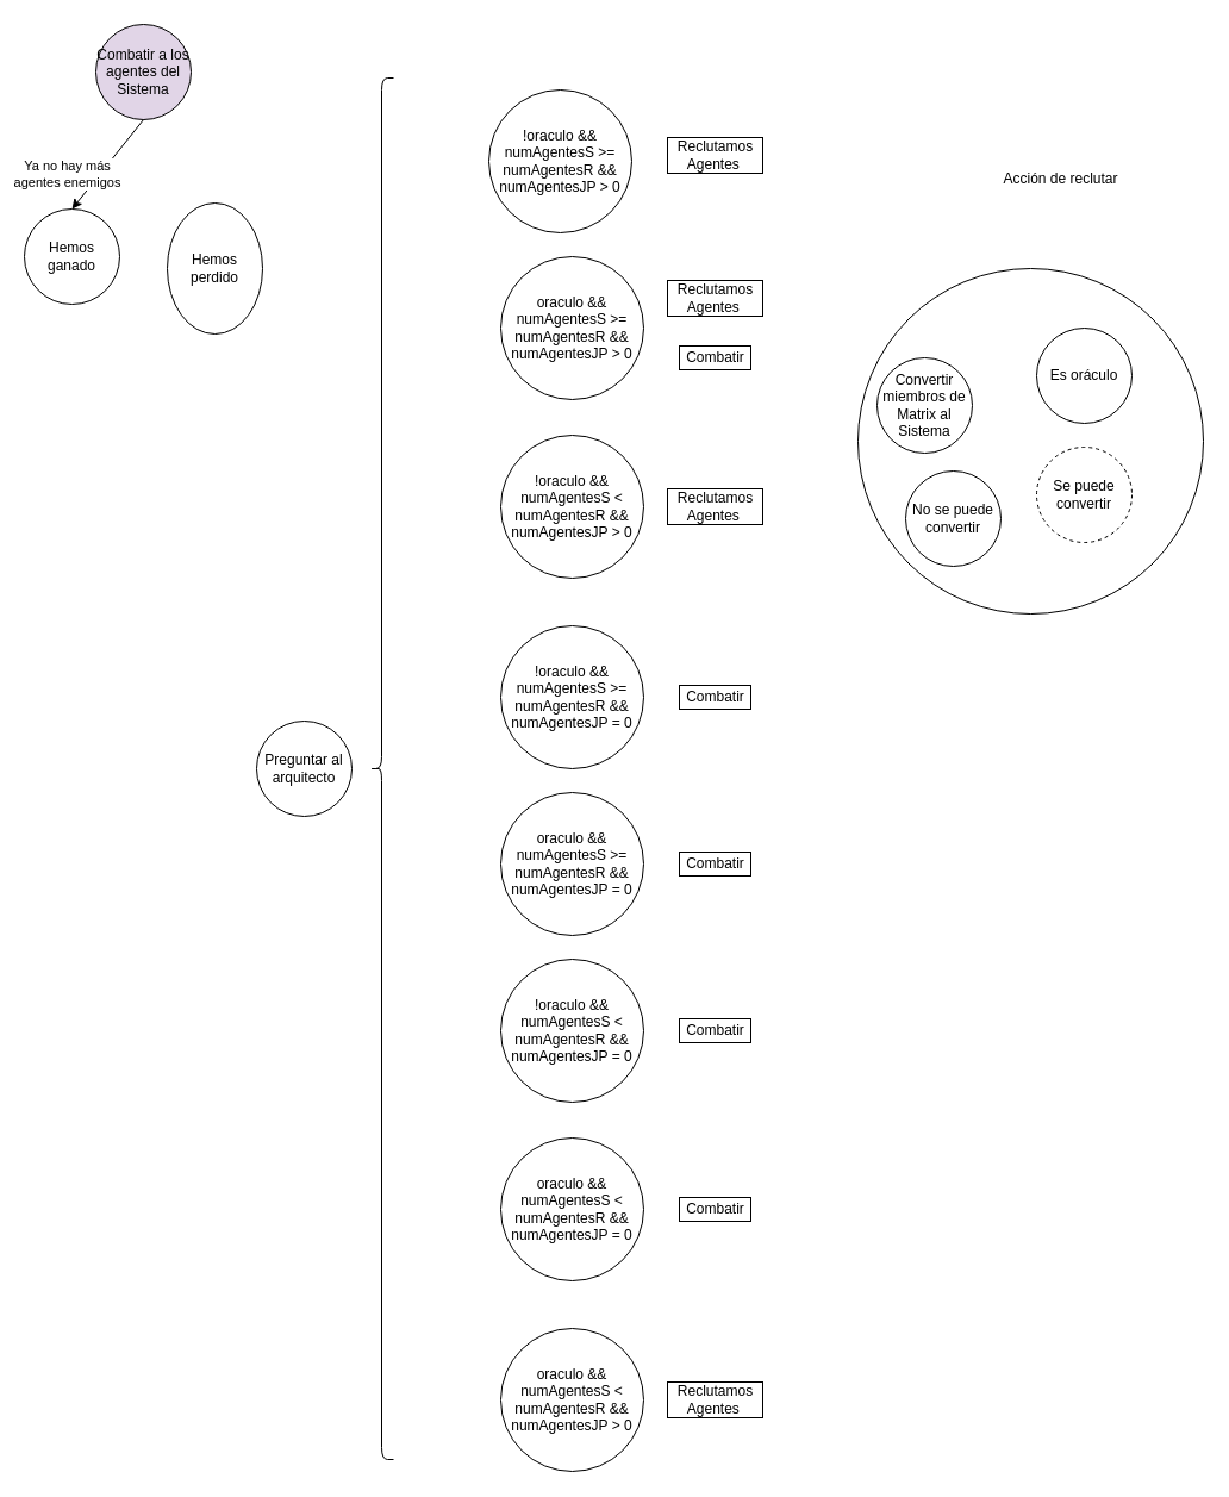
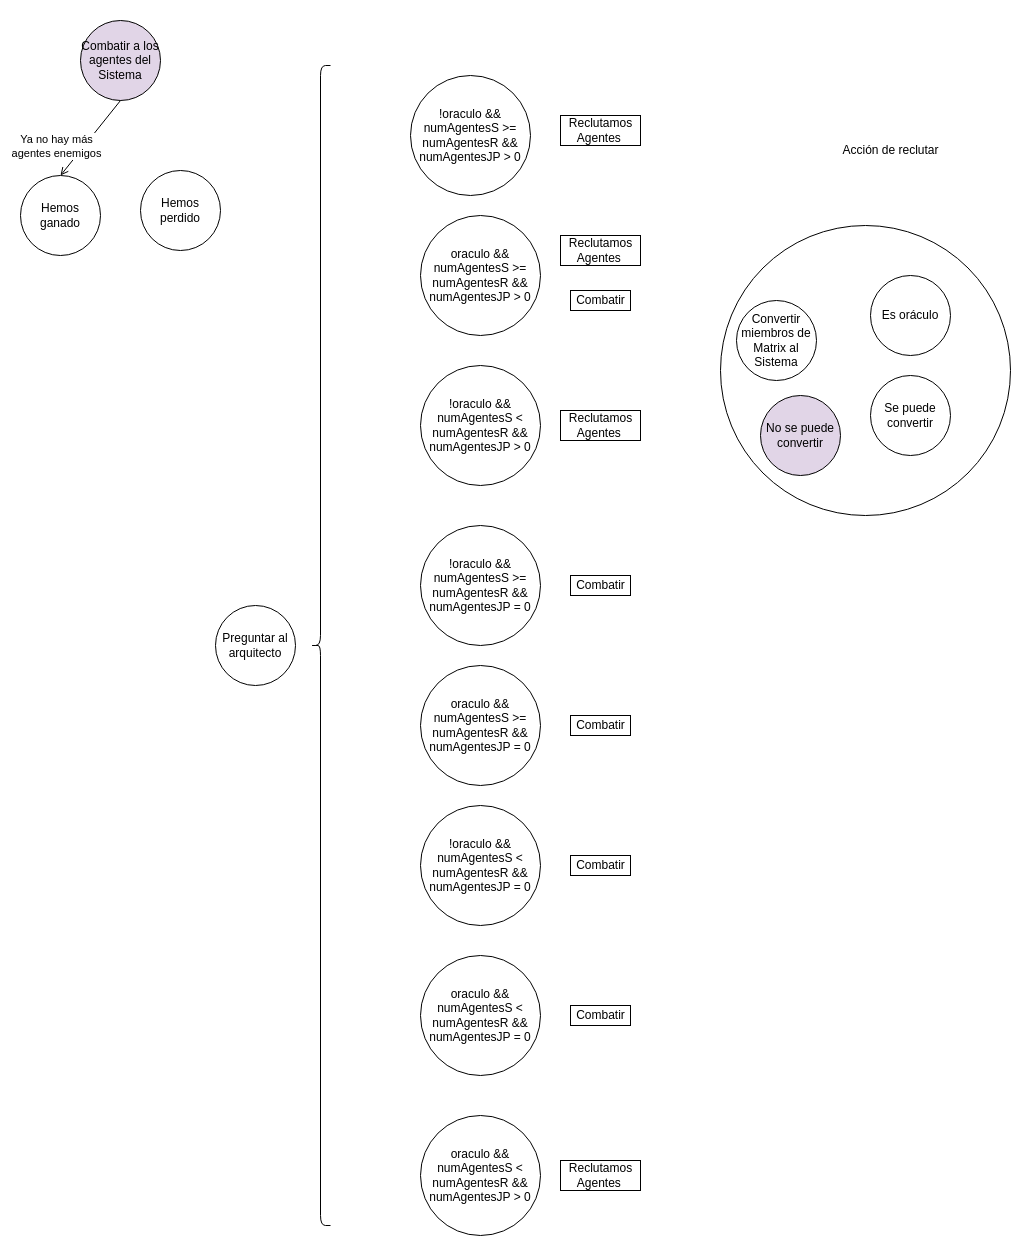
- <mxCell id="8" value="" style="endArrow=classic;html=1;entryX=0.5;entryY=0;entryDx=0;entryDy=0;exitX=0.5;exitY=1;exitDx=0;exitDy=0;" parent="1" source="5" target="6" edge="1"><mxGeometry width="50" height="50" relative="1" as="geometry"><mxPoint x="-20" y="150" as="sourcePoint" /><mxPoint x="30" y="100" as="targetPoint" /></mxGeometry></mxCell>
+ <mxCell id="8" value="" style="endArrow=open;html=1;entryX=0.5;entryY=0;entryDx=0;entryDy=0;exitX=0.5;exitY=1;exitDx=0;exitDy=0;" parent="1" source="5" target="6" edge="1"><mxGeometry width="50" height="50" relative="1" as="geometry"><mxPoint x="-20" y="150" as="sourcePoint" /><mxPoint x="30" y="100" as="targetPoint" /></mxGeometry></mxCell>
- <mxCell id="7" value="Hemos perdido" style="ellipse;whiteSpace=wrap;html=1;aspect=fixed;strokeColor=#000000;" parent="1" vertex="1"><mxGeometry x="140" y="170" width="80" height="110" as="geometry" /></mxCell>
+ <mxCell id="7" value="Hemos perdido" style="ellipse;whiteSpace=wrap;html=1;aspect=fixed;strokeColor=#000000;" parent="1" vertex="1"><mxGeometry x="140" y="170" width="80" height="80" as="geometry" /></mxCell>
- <mxCell id="10" value="Se puede convertir" style="ellipse;whiteSpace=wrap;html=1;aspect=fixed;strokeColor=#000000;dashed=1;" parent="1" vertex="1"><mxGeometry x="870" y="375" width="80" height="80" as="geometry" /></mxCell>
+ <mxCell id="10" value="Se puede convertir" style="ellipse;whiteSpace=wrap;html=1;aspect=fixed;strokeColor=#000000;" parent="1" vertex="1"><mxGeometry x="870" y="375" width="80" height="80" as="geometry" /></mxCell>
- <mxCell id="11" value="No se puede convertir" style="ellipse;whiteSpace=wrap;html=1;aspect=fixed;strokeColor=#000000;" parent="1" vertex="1"><mxGeometry x="760" y="395" width="80" height="80" as="geometry" /></mxCell>
+ <mxCell id="11" value="No se puede convertir" style="ellipse;whiteSpace=wrap;html=1;aspect=fixed;strokeColor=#000000;fillColor=#e1d5e7;" parent="1" vertex="1"><mxGeometry x="760" y="395" width="80" height="80" as="geometry" /></mxCell>
